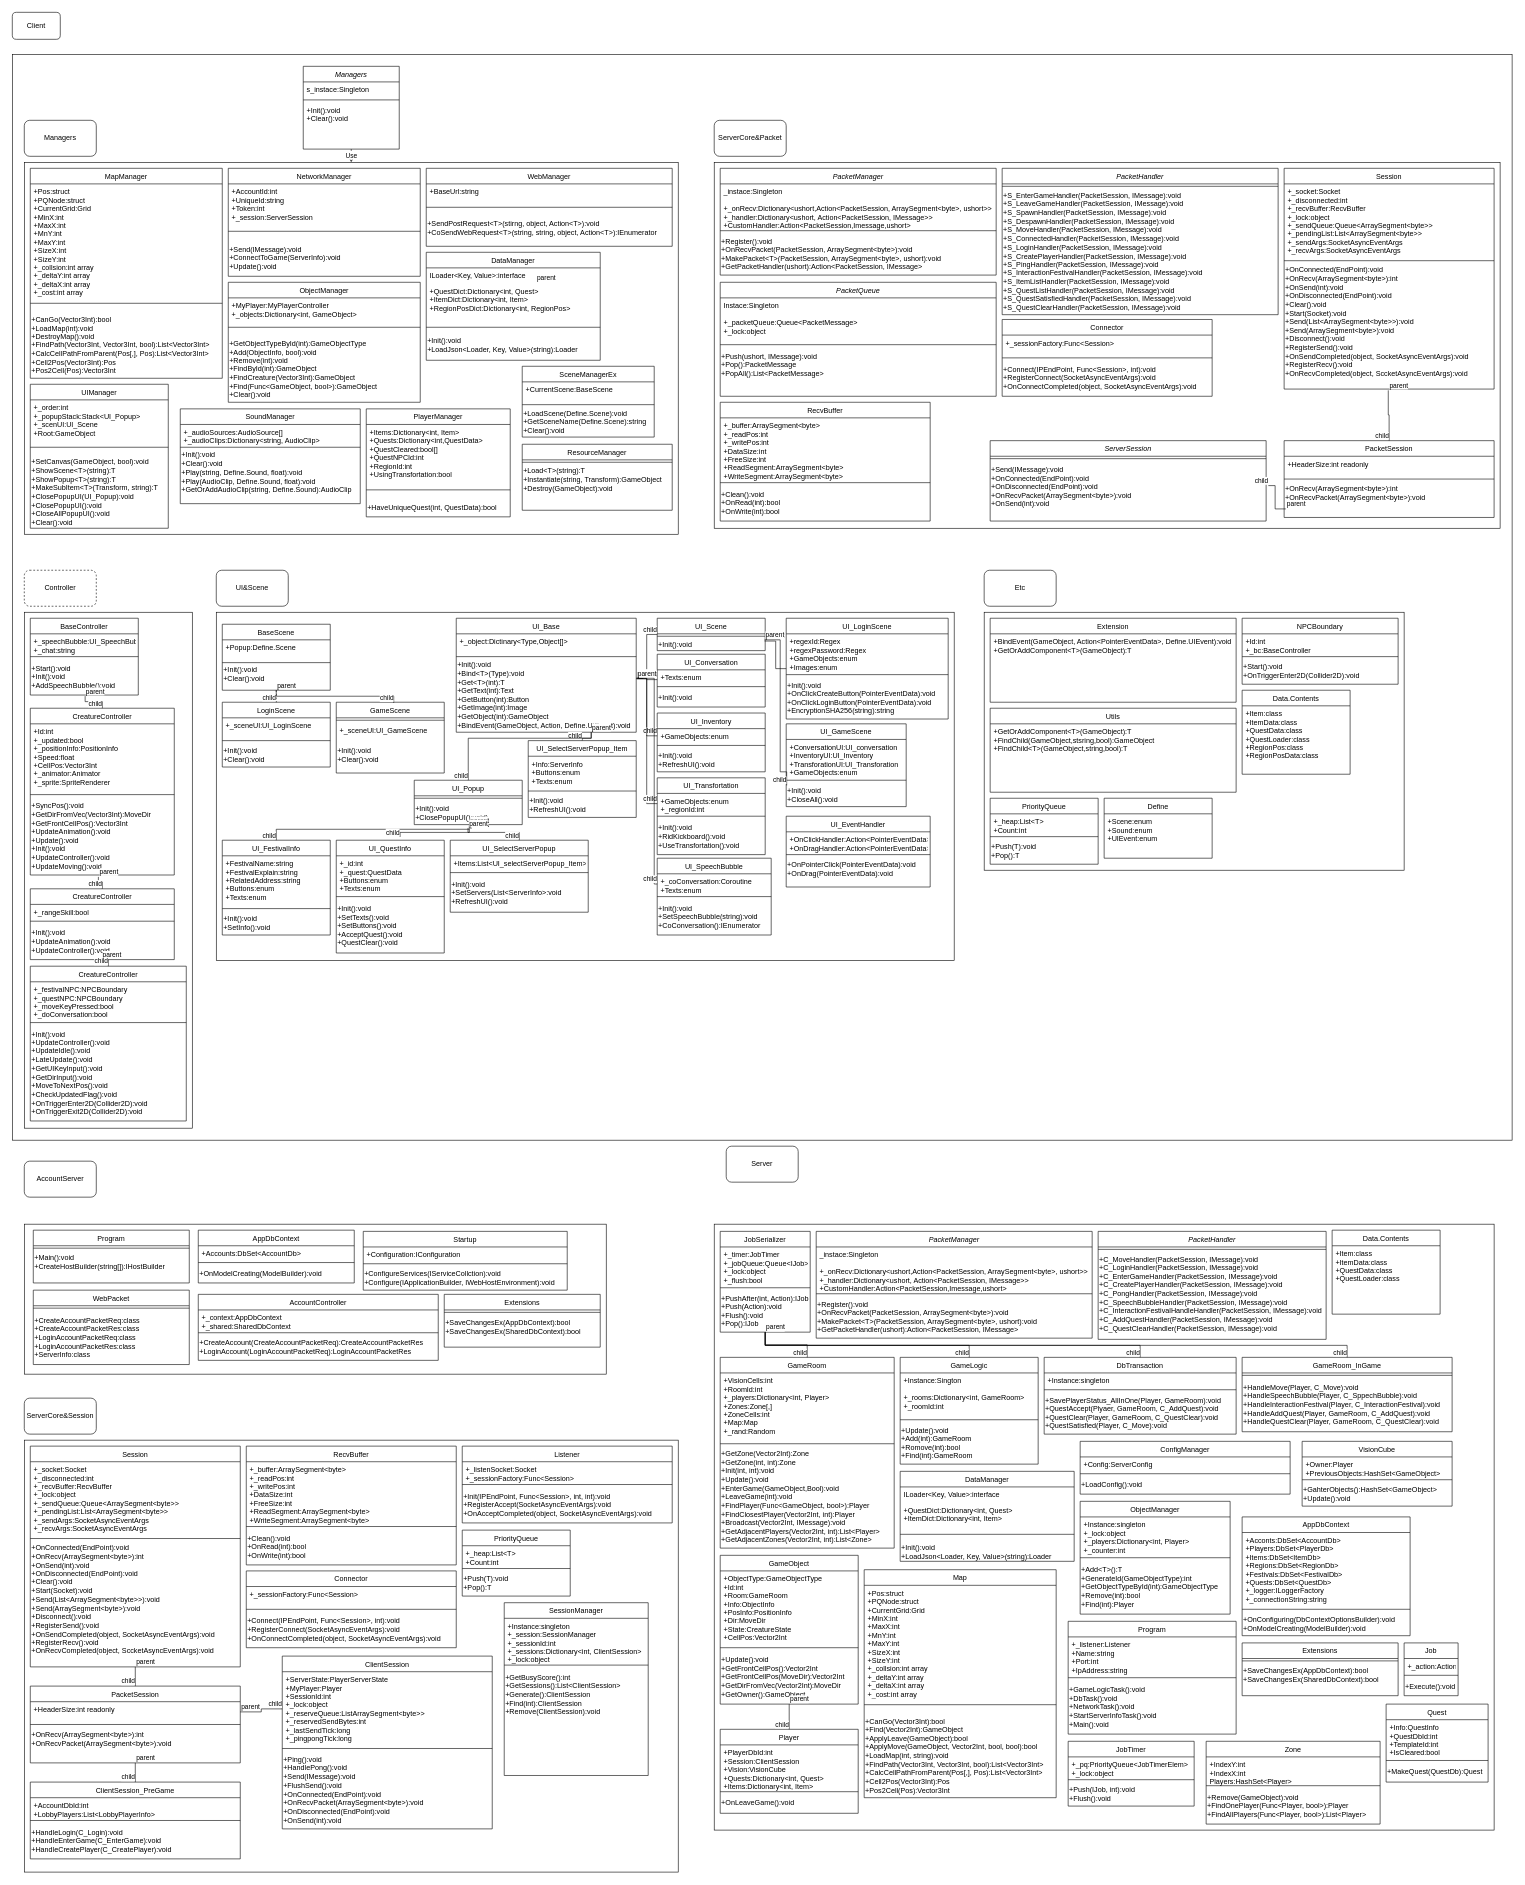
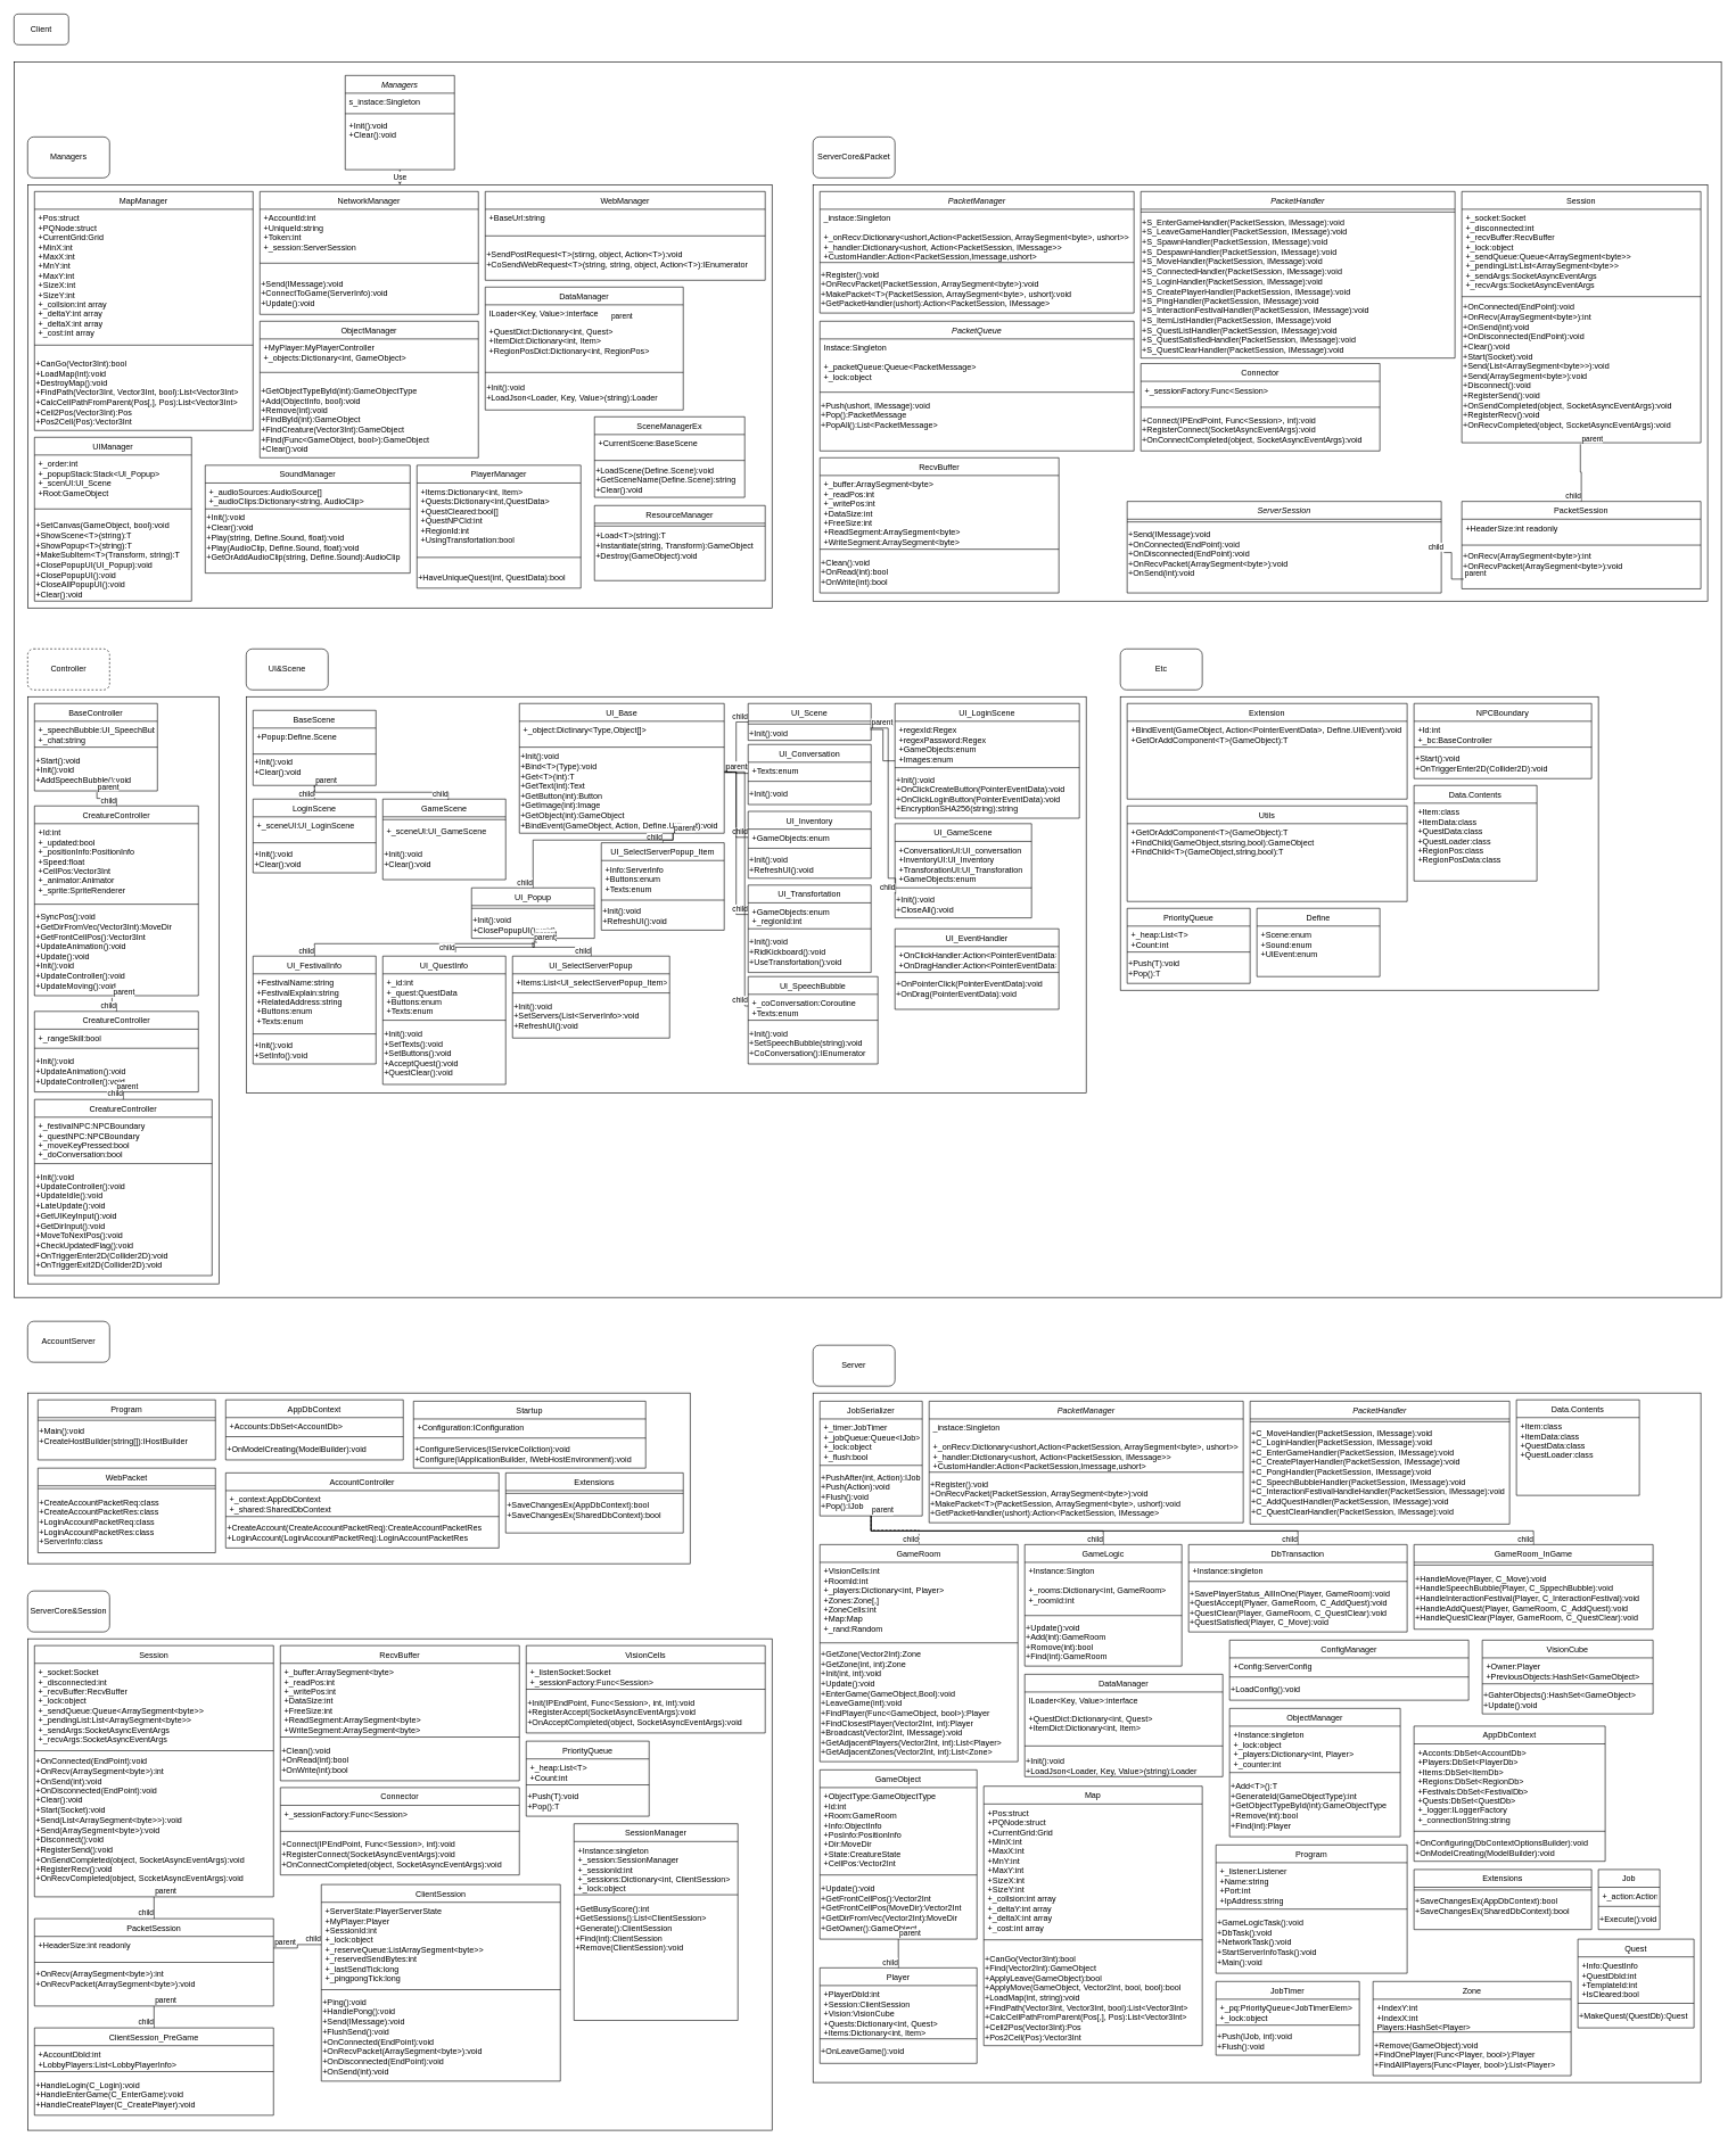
- <mxCell id="418" value="Server" style="rounded=1;whiteSpace=wrap;html=1;" vertex="1" parent="1"><mxGeometry x="1210" y="1910" width="120" height="60" as="geometry" /></mxCell>
+ <mxCell id="418" value="Server" style="rounded=1;whiteSpace=wrap;html=1;" vertex="1" parent="1"><mxGeometry x="1190" y="1970" width="120" height="60" as="geometry" /></mxCell>
- <mxCell id="403" value="" style="endArrow=none;html=1;edgeStyle=orthogonalEdgeStyle;rounded=0;" edge="1" parent="1" source="367" target="384"><mxGeometry relative="1" as="geometry"><mxPoint x="1370" y="2716.018" as="sourcePoint" /><mxPoint x="1440" y="2710.97" as="targetPoint" /></mxGeometry></mxCell>
+ <mxCell id="403" value="" style="endArrow=none;html=1;edgeStyle=orthogonalEdgeStyle;rounded=0;dashed=1;" edge="1" parent="1" source="367" target="384"><mxGeometry relative="1" as="geometry"><mxPoint x="1370" y="2716.018" as="sourcePoint" /><mxPoint x="1440" y="2710.97" as="targetPoint" /></mxGeometry></mxCell>
- <mxCell id="288" value="Listener" style="swimlane;fontStyle=0;align=center;verticalAlign=top;childLayout=stackLayout;horizontal=1;startSize=26;horizontalStack=0;resizeParent=1;resizeLast=0;collapsible=1;marginBottom=0;rounded=0;shadow=0;strokeWidth=1;" vertex="1" parent="1"><mxGeometry x="770" y="2410" width="350" height="128" as="geometry"><mxRectangle x="340" y="380" width="170" height="26" as="alternateBounds" /></mxGeometry></mxCell>
+ <mxCell id="288" value="VisionCells" style="swimlane;fontStyle=0;align=center;verticalAlign=top;childLayout=stackLayout;horizontal=1;startSize=26;horizontalStack=0;resizeParent=1;resizeLast=0;collapsible=1;marginBottom=0;rounded=0;shadow=0;strokeWidth=1;" vertex="1" parent="1"><mxGeometry x="770" y="2410" width="350" height="128" as="geometry"><mxRectangle x="340" y="380" width="170" height="26" as="alternateBounds" /></mxGeometry></mxCell>
